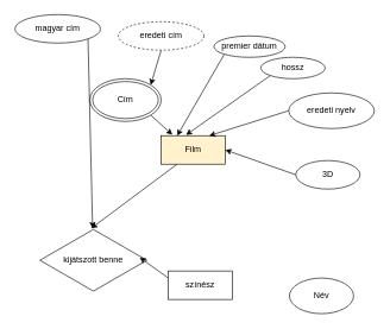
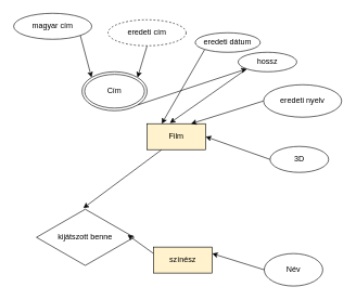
- <mxCell id="11" value="premier dátum" style="ellipse;whiteSpace=wrap;html=1;" vertex="1" parent="1"><mxGeometry x="299" y="50" width="100" height="30" as="geometry" /></mxCell>
+ <mxCell id="11" value="eredeti dátum" style="ellipse;whiteSpace=wrap;html=1;" vertex="1" parent="1"><mxGeometry x="299" y="50" width="100" height="30" as="geometry" /></mxCell>
- <mxCell id="6" style="rounded=0;orthogonalLoop=1;jettySize=auto;html=1;exitX=1;exitY=1;exitDx=0;exitDy=0;" edge="1" parent="1" source="7" target="18"><mxGeometry relative="1" as="geometry" /></mxCell>
+ <mxCell id="6" style="rounded=0;orthogonalLoop=1;jettySize=auto;html=1;exitX=1;exitY=1;exitDx=0;exitDy=0;entryX=0;entryY=0;entryDx=0;entryDy=0;" edge="1" parent="1" source="7" target="5"><mxGeometry relative="1" as="geometry" /></mxCell>
- <mxCell id="4" style="rounded=0;orthogonalLoop=1;jettySize=auto;html=1;exitX=1;exitY=1;exitDx=0;exitDy=0;entryX=0.175;entryY=-0.033;entryDx=0;entryDy=0;entryPerimeter=0;" edge="1" parent="1" source="5" target="3"><mxGeometry relative="1" as="geometry" /></mxCell>
+ <mxCell id="4" style="rounded=0;orthogonalLoop=1;jettySize=auto;html=1;exitX=1;exitY=1;exitDx=0;exitDy=0;" edge="1" parent="1" source="5" target="13"><mxGeometry relative="1" as="geometry" /></mxCell>
- <mxCell id="20" value="színész" style="rounded=0;whiteSpace=wrap;html=1;" vertex="1" parent="1"><mxGeometry x="235" y="380" width="90" height="40" as="geometry" /></mxCell>
+ <mxCell id="20" value="színész" style="rounded=0;whiteSpace=wrap;html=1;fillColor=#fff2cc;" vertex="1" parent="1"><mxGeometry x="235" y="380" width="90" height="40" as="geometry" /></mxCell>
+ <mxCell id="21" style="edgeStyle=none;rounded=0;orthogonalLoop=1;jettySize=auto;html=1;exitX=0;exitY=0.5;exitDx=0;exitDy=0;entryX=1;entryY=0.25;entryDx=0;entryDy=0;" edge="1" parent="1" source="22" target="20"><mxGeometry relative="1" as="geometry" /></mxCell>
